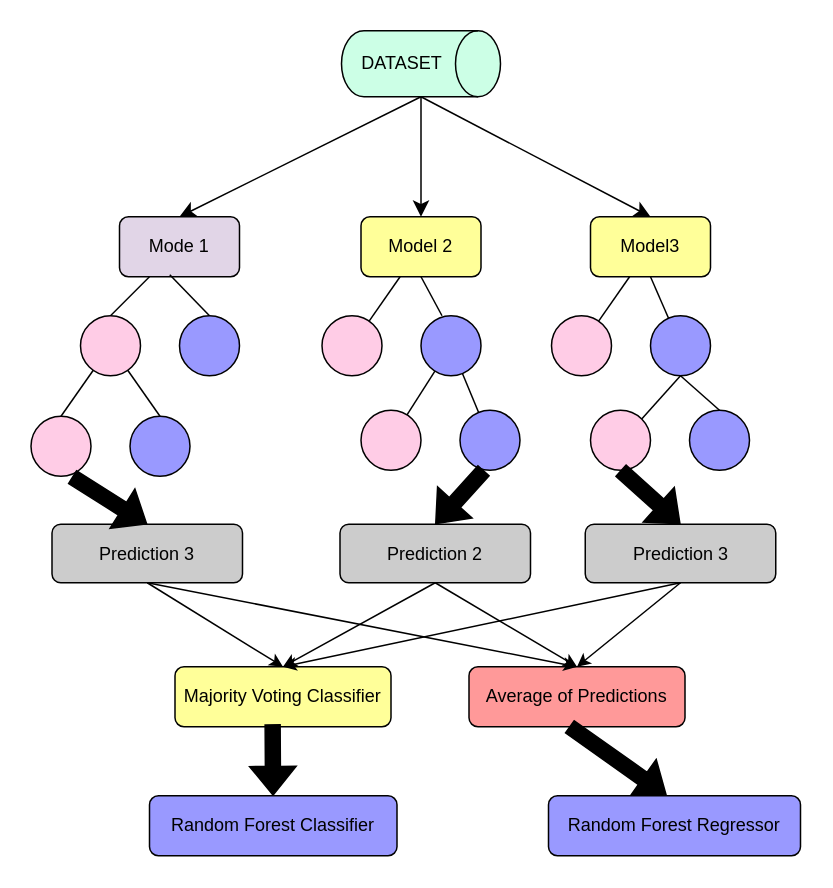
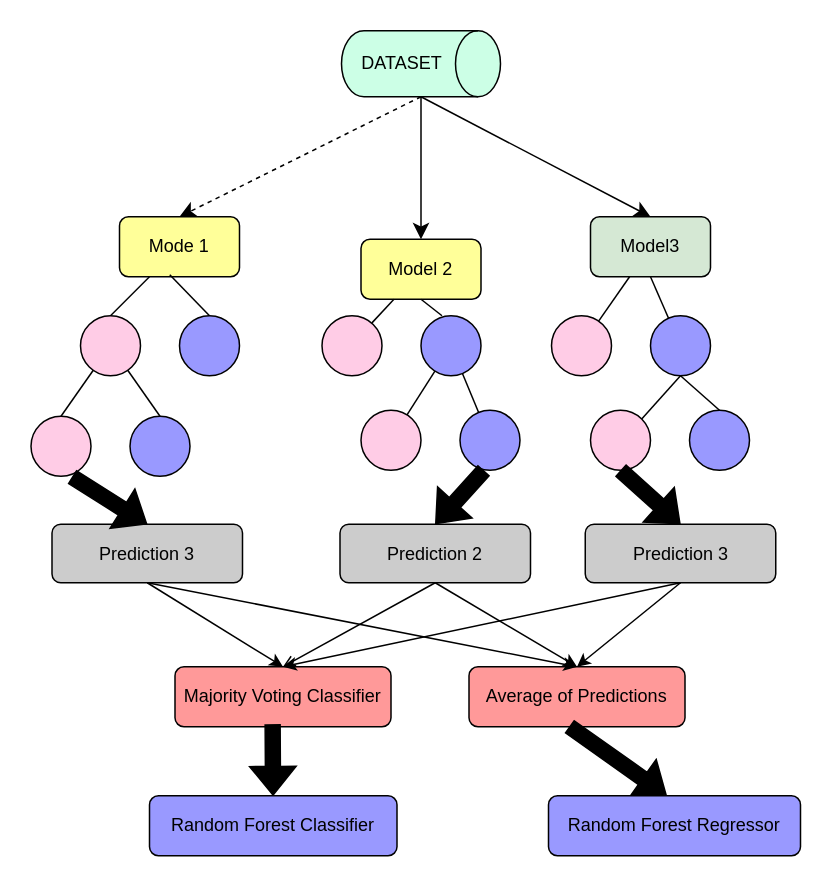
- <mxCell id="2" value="" style="endArrow=classic;html=1;rounded=0;fontSize=12;startSize=8;endSize=8;curved=1;entryX=0.5;entryY=0;entryDx=0;entryDy=0;exitX=1;exitY=0.5;exitDx=0;exitDy=0;exitPerimeter=0;" edge="1" parent="1" source="38" target="5"><mxGeometry width="50" height="50" relative="1" as="geometry"><mxPoint x="241" y="69" as="sourcePoint" /><mxPoint x="137" y="141" as="targetPoint" /></mxGeometry></mxCell>
+ <mxCell id="2" value="" style="endArrow=classic;html=1;rounded=0;fontSize=12;startSize=8;endSize=8;curved=1;entryX=0.5;entryY=0;entryDx=0;entryDy=0;exitX=1;exitY=0.5;exitDx=0;exitDy=0;exitPerimeter=0;dashed=1;" edge="1" parent="1" source="38" target="5"><mxGeometry width="50" height="50" relative="1" as="geometry"><mxPoint x="241" y="69" as="sourcePoint" /><mxPoint x="137" y="141" as="targetPoint" /></mxGeometry></mxCell>
- <mxCell id="5" value="Mode 1" style="rounded=1;whiteSpace=wrap;html=1;fillColor=#e1d5e7;" vertex="1" parent="1"><mxGeometry x="79" y="144" width="80" height="40" as="geometry" /></mxCell>
+ <mxCell id="5" value="Mode 1" style="rounded=1;whiteSpace=wrap;html=1;fillColor=#FFFF99;" vertex="1" parent="1"><mxGeometry x="79" y="144" width="80" height="40" as="geometry" /></mxCell>
- <mxCell id="10" value="Model 2" style="rounded=1;whiteSpace=wrap;html=1;fillColor=#FFFF99;" vertex="1" parent="1"><mxGeometry x="240" y="144" width="80" height="40" as="geometry" /></mxCell>
+ <mxCell id="10" value="Model 2" style="rounded=1;whiteSpace=wrap;html=1;fillColor=#FFFF99;" vertex="1" parent="1"><mxGeometry x="240" y="159" width="80" height="40" as="geometry" /></mxCell>
- <mxCell id="19" value="Model3" style="rounded=1;whiteSpace=wrap;html=1;fillColor=#FFFF99;" vertex="1" parent="1"><mxGeometry x="393" y="144" width="80" height="40" as="geometry" /></mxCell>
+ <mxCell id="19" value="Model3" style="rounded=1;whiteSpace=wrap;html=1;fillColor=#d5e8d4;" vertex="1" parent="1"><mxGeometry x="393" y="144" width="80" height="40" as="geometry" /></mxCell>
- <mxCell id="45" value="" style="endArrow=classic;html=1;rounded=0;exitX=0.5;exitY=1;exitDx=0;exitDy=0;entryX=0.5;entryY=0;entryDx=0;entryDy=0;" edge="1" parent="1" source="28" target="43"><mxGeometry width="50" height="50" relative="1" as="geometry"><mxPoint x="108" y="398" as="sourcePoint" /><mxPoint x="198" y="454" as="targetPoint" /></mxGeometry></mxCell>
+ <mxCell id="45" value="" style="endArrow=open;html=1;rounded=0;exitX=0.5;exitY=1;exitDx=0;exitDy=0;entryX=0.5;entryY=0;entryDx=0;entryDy=0;" edge="1" parent="1" source="28" target="43"><mxGeometry width="50" height="50" relative="1" as="geometry"><mxPoint x="108" y="398" as="sourcePoint" /><mxPoint x="198" y="454" as="targetPoint" /></mxGeometry></mxCell>
- <mxCell id="43" value="Majority Voting Classifier" style="rounded=1;whiteSpace=wrap;html=1;fillColor=#ffff99;" vertex="1" parent="1"><mxGeometry x="116" y="444" width="144" height="40" as="geometry" /></mxCell>
+ <mxCell id="43" value="Majority Voting Classifier" style="rounded=1;whiteSpace=wrap;html=1;fillColor=#FF9999;" vertex="1" parent="1"><mxGeometry x="116" y="444" width="144" height="40" as="geometry" /></mxCell>
